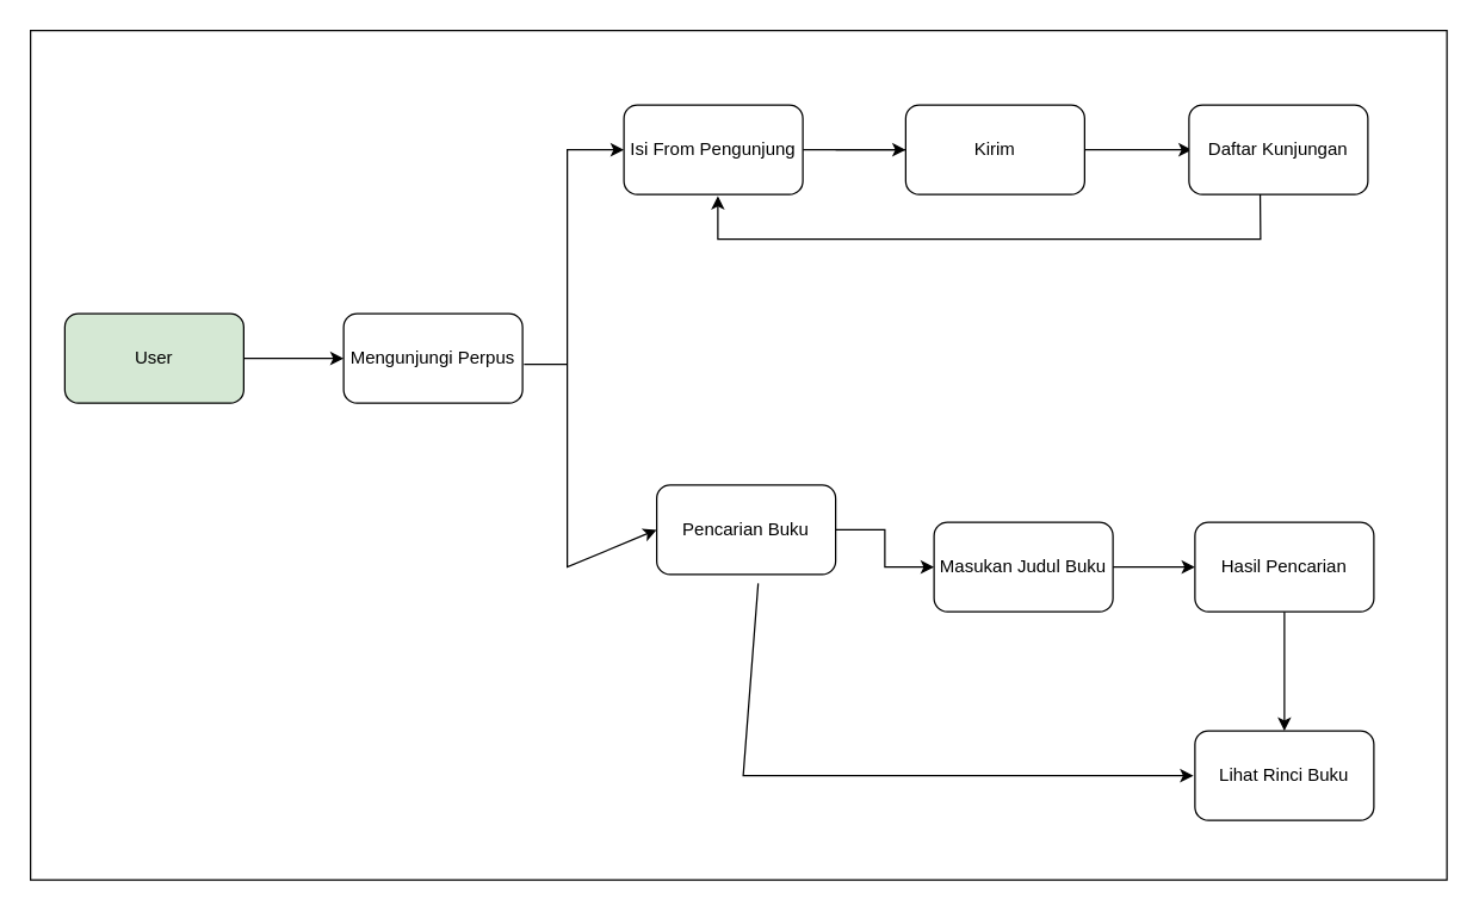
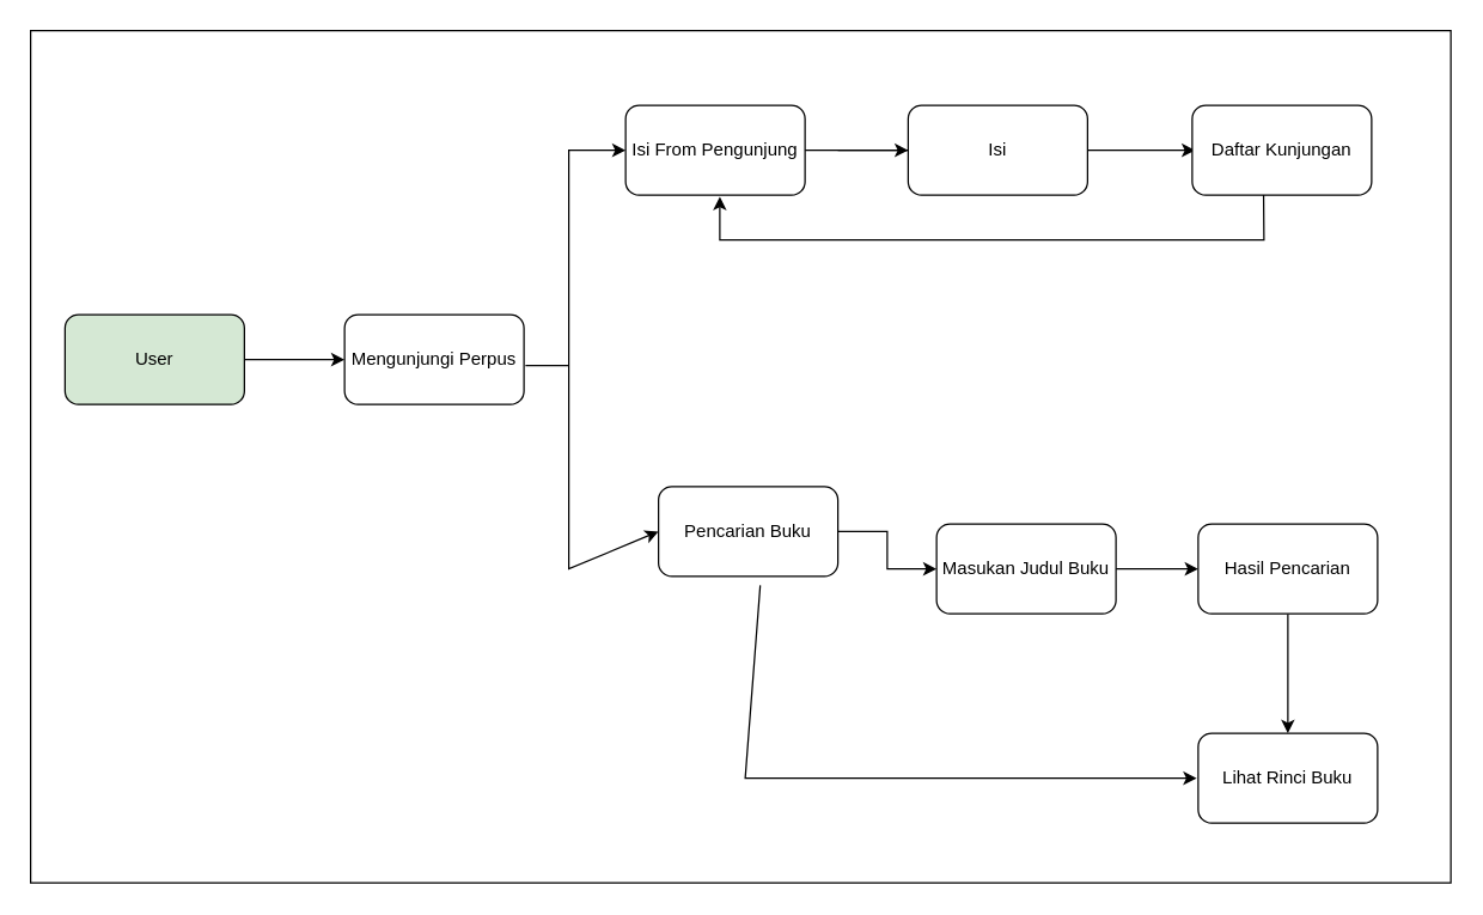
- <mxCell id="9" value="Kirim" style="whiteSpace=wrap;html=1;rounded=1;" vertex="1" parent="1"><mxGeometry x="607" y="70" width="120" height="60" as="geometry" /></mxCell>
+ <mxCell id="9" value="Isi" style="whiteSpace=wrap;html=1;rounded=1;" vertex="1" parent="1"><mxGeometry x="607" y="70" width="120" height="60" as="geometry" /></mxCell>
